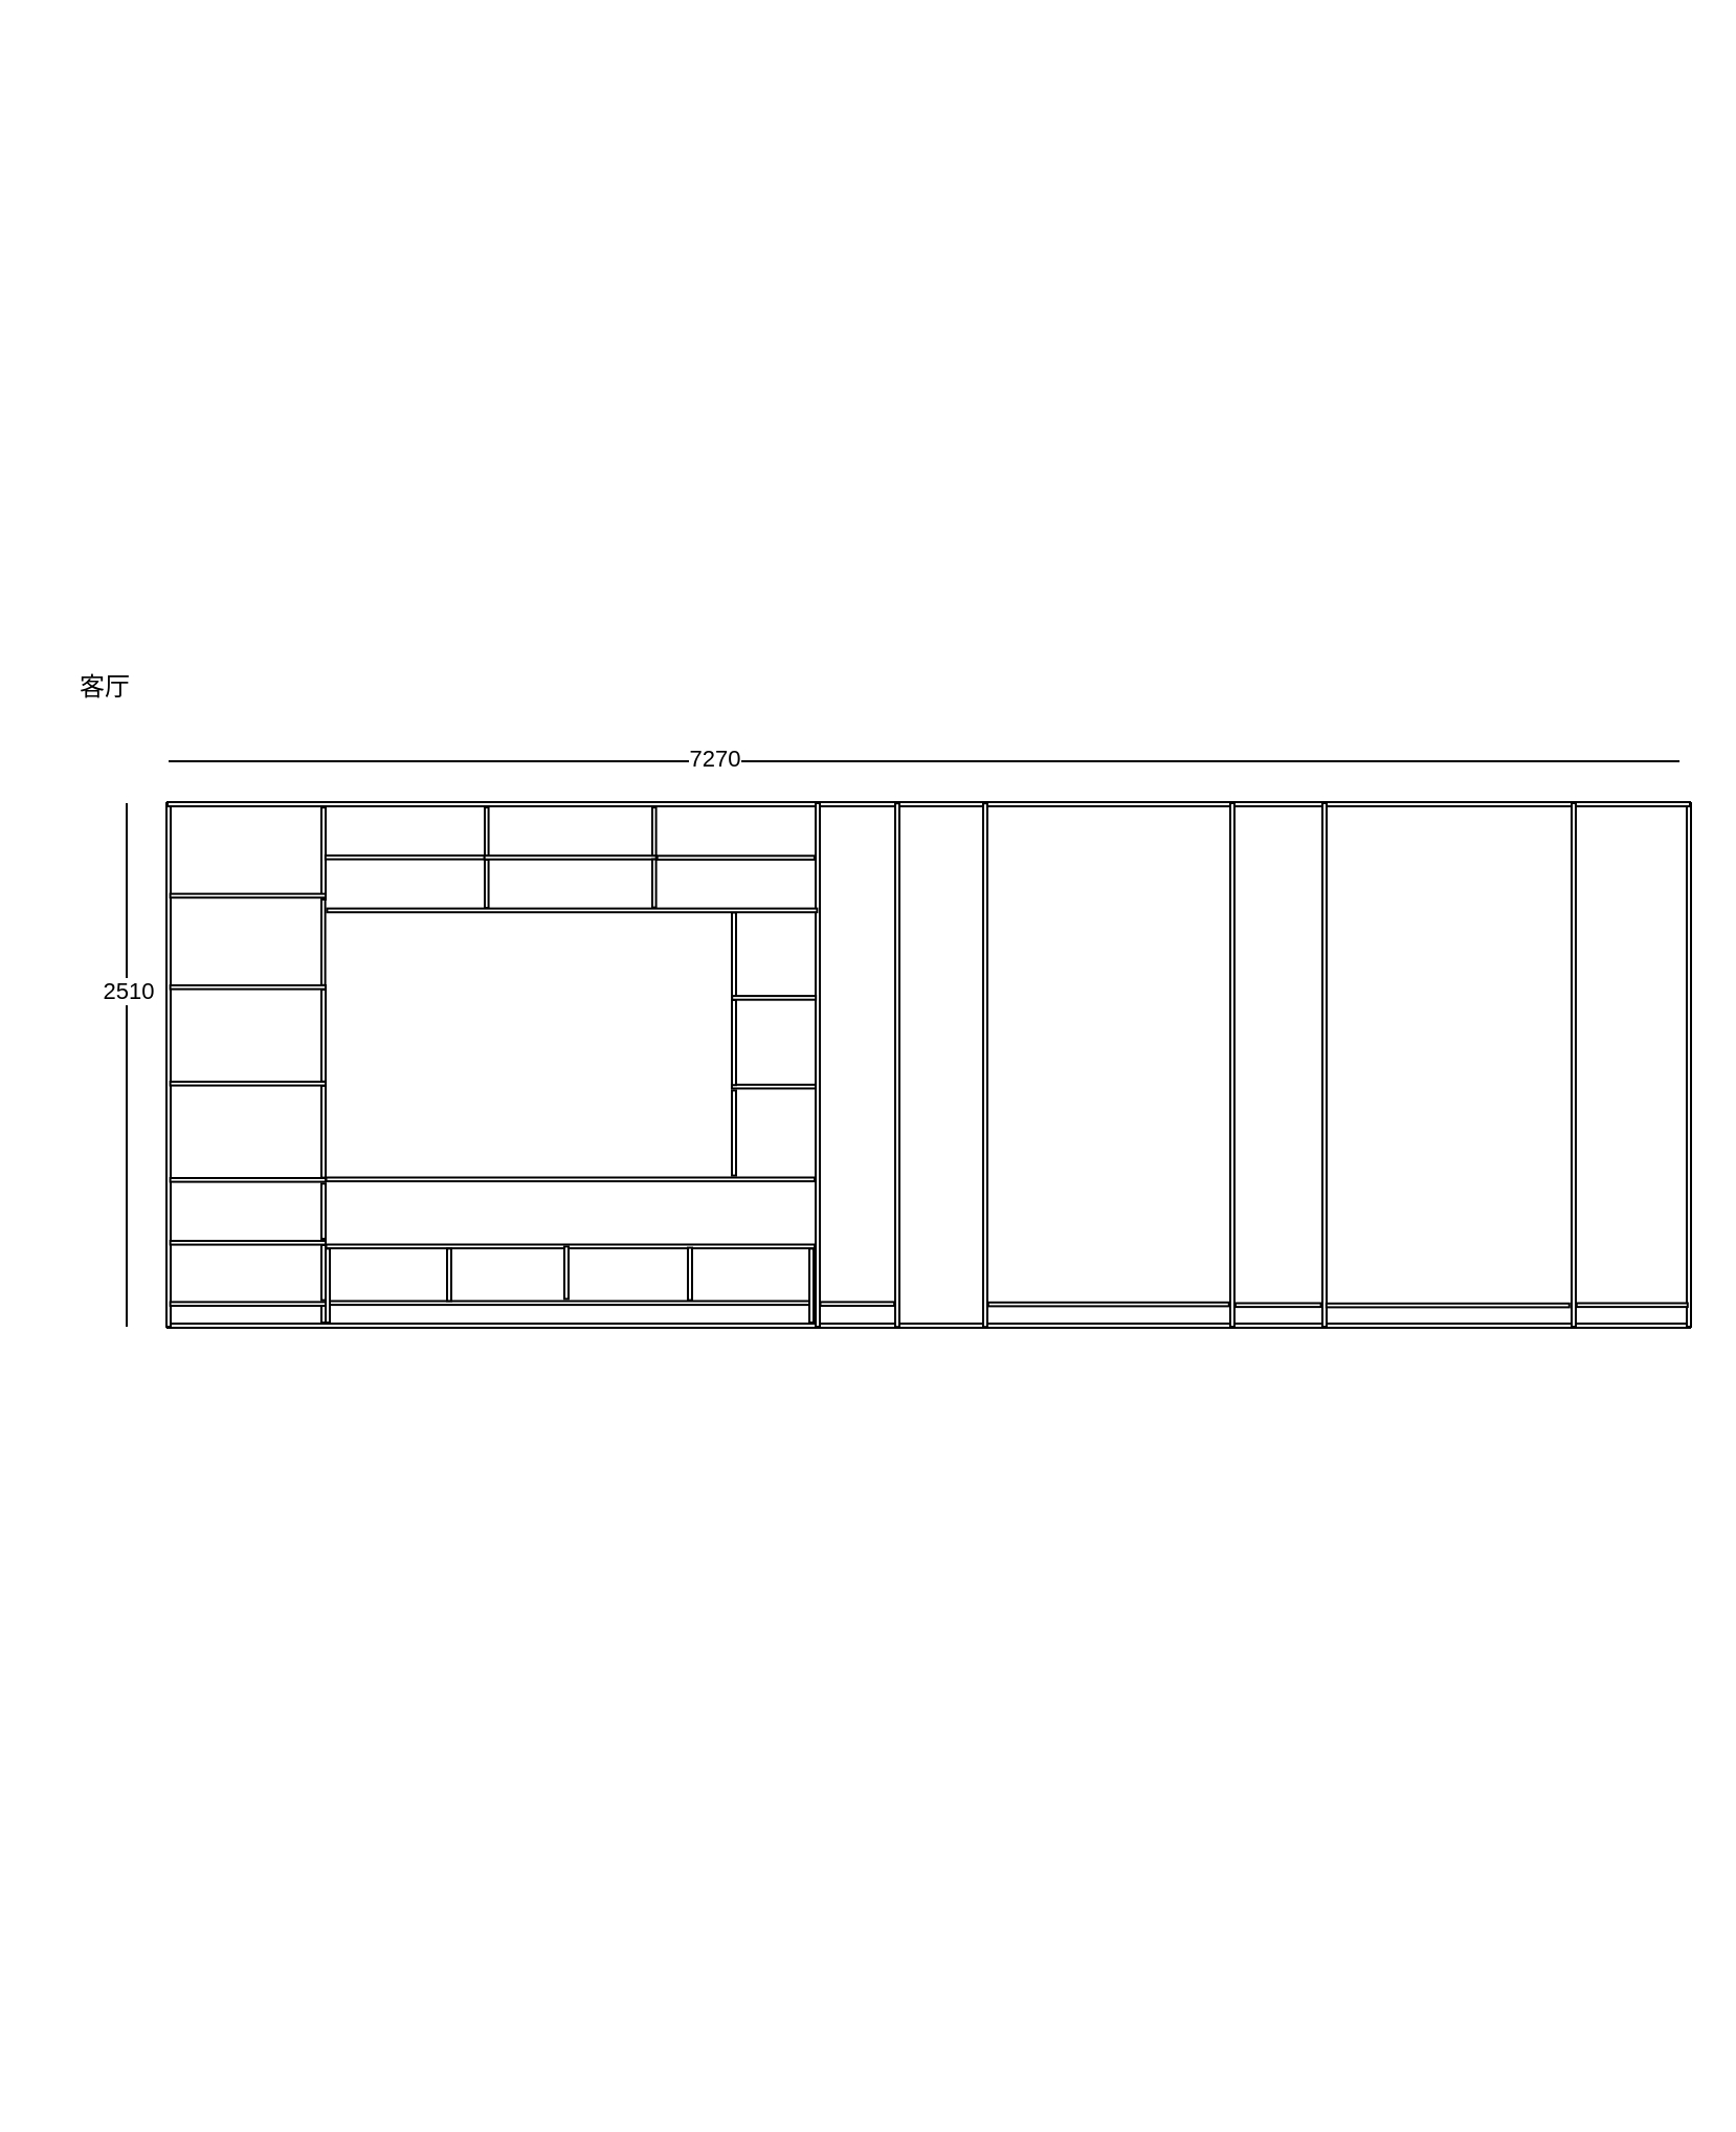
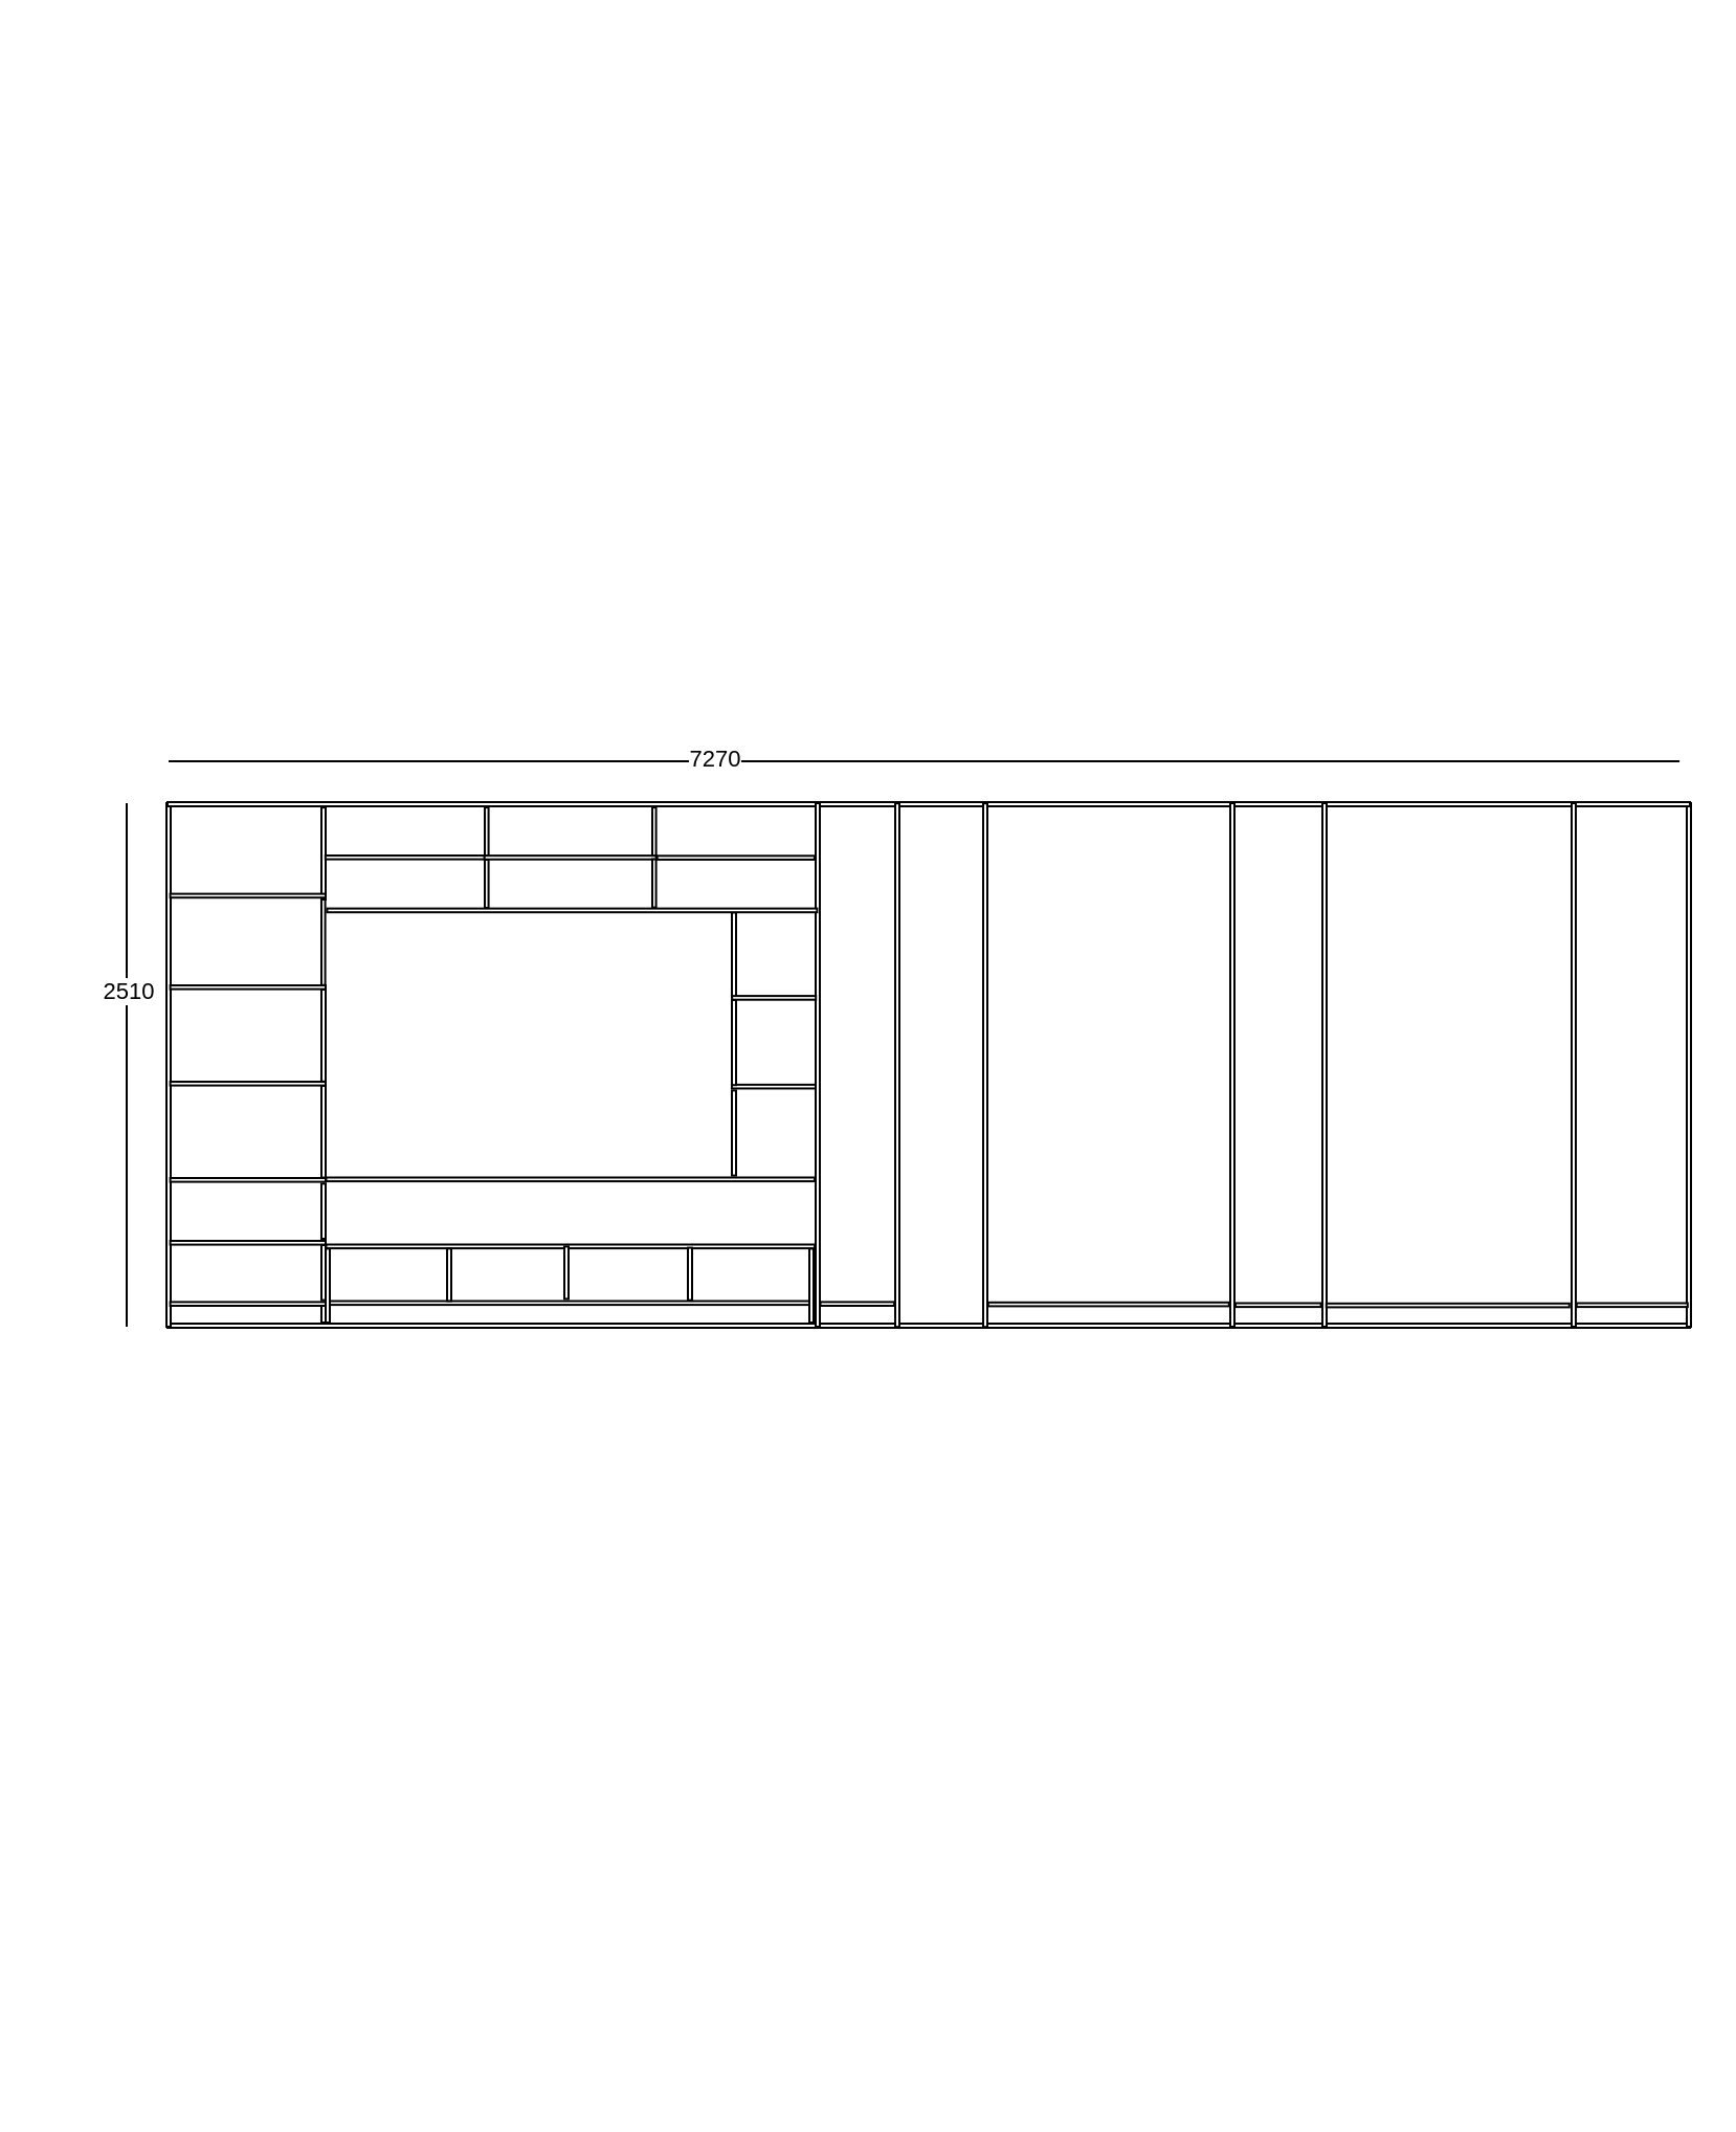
- <mxCell id="3" value="客厅" style="text;html=1;strokeColor=none;fillColor=none;align=center;verticalAlign=middle;whiteSpace=wrap;rounded=0;" vertex="1" parent="1"><mxGeometry y="313" width="60" height="30" as="geometry" x="20" /></mxCell>
